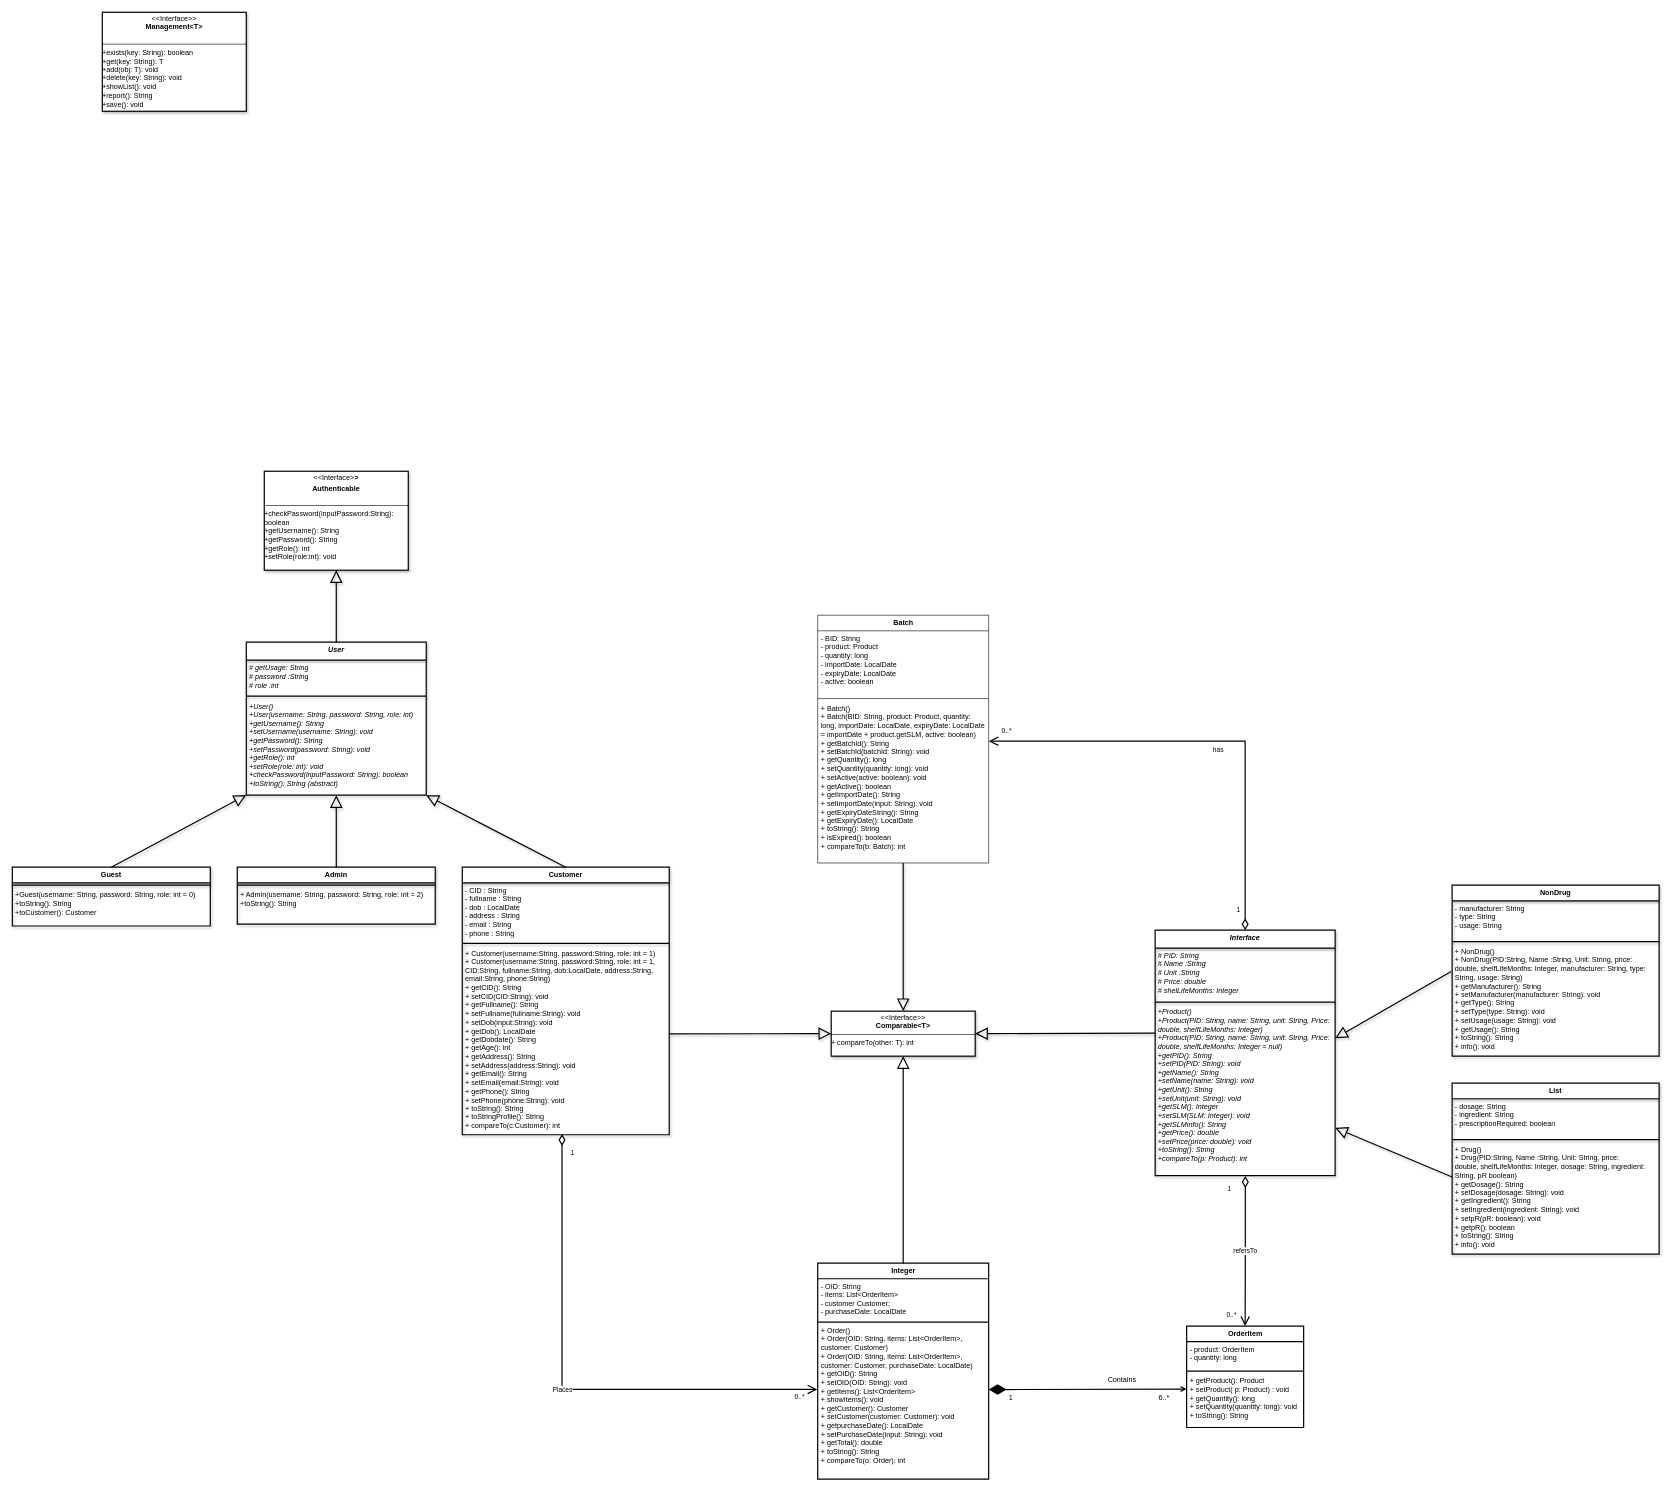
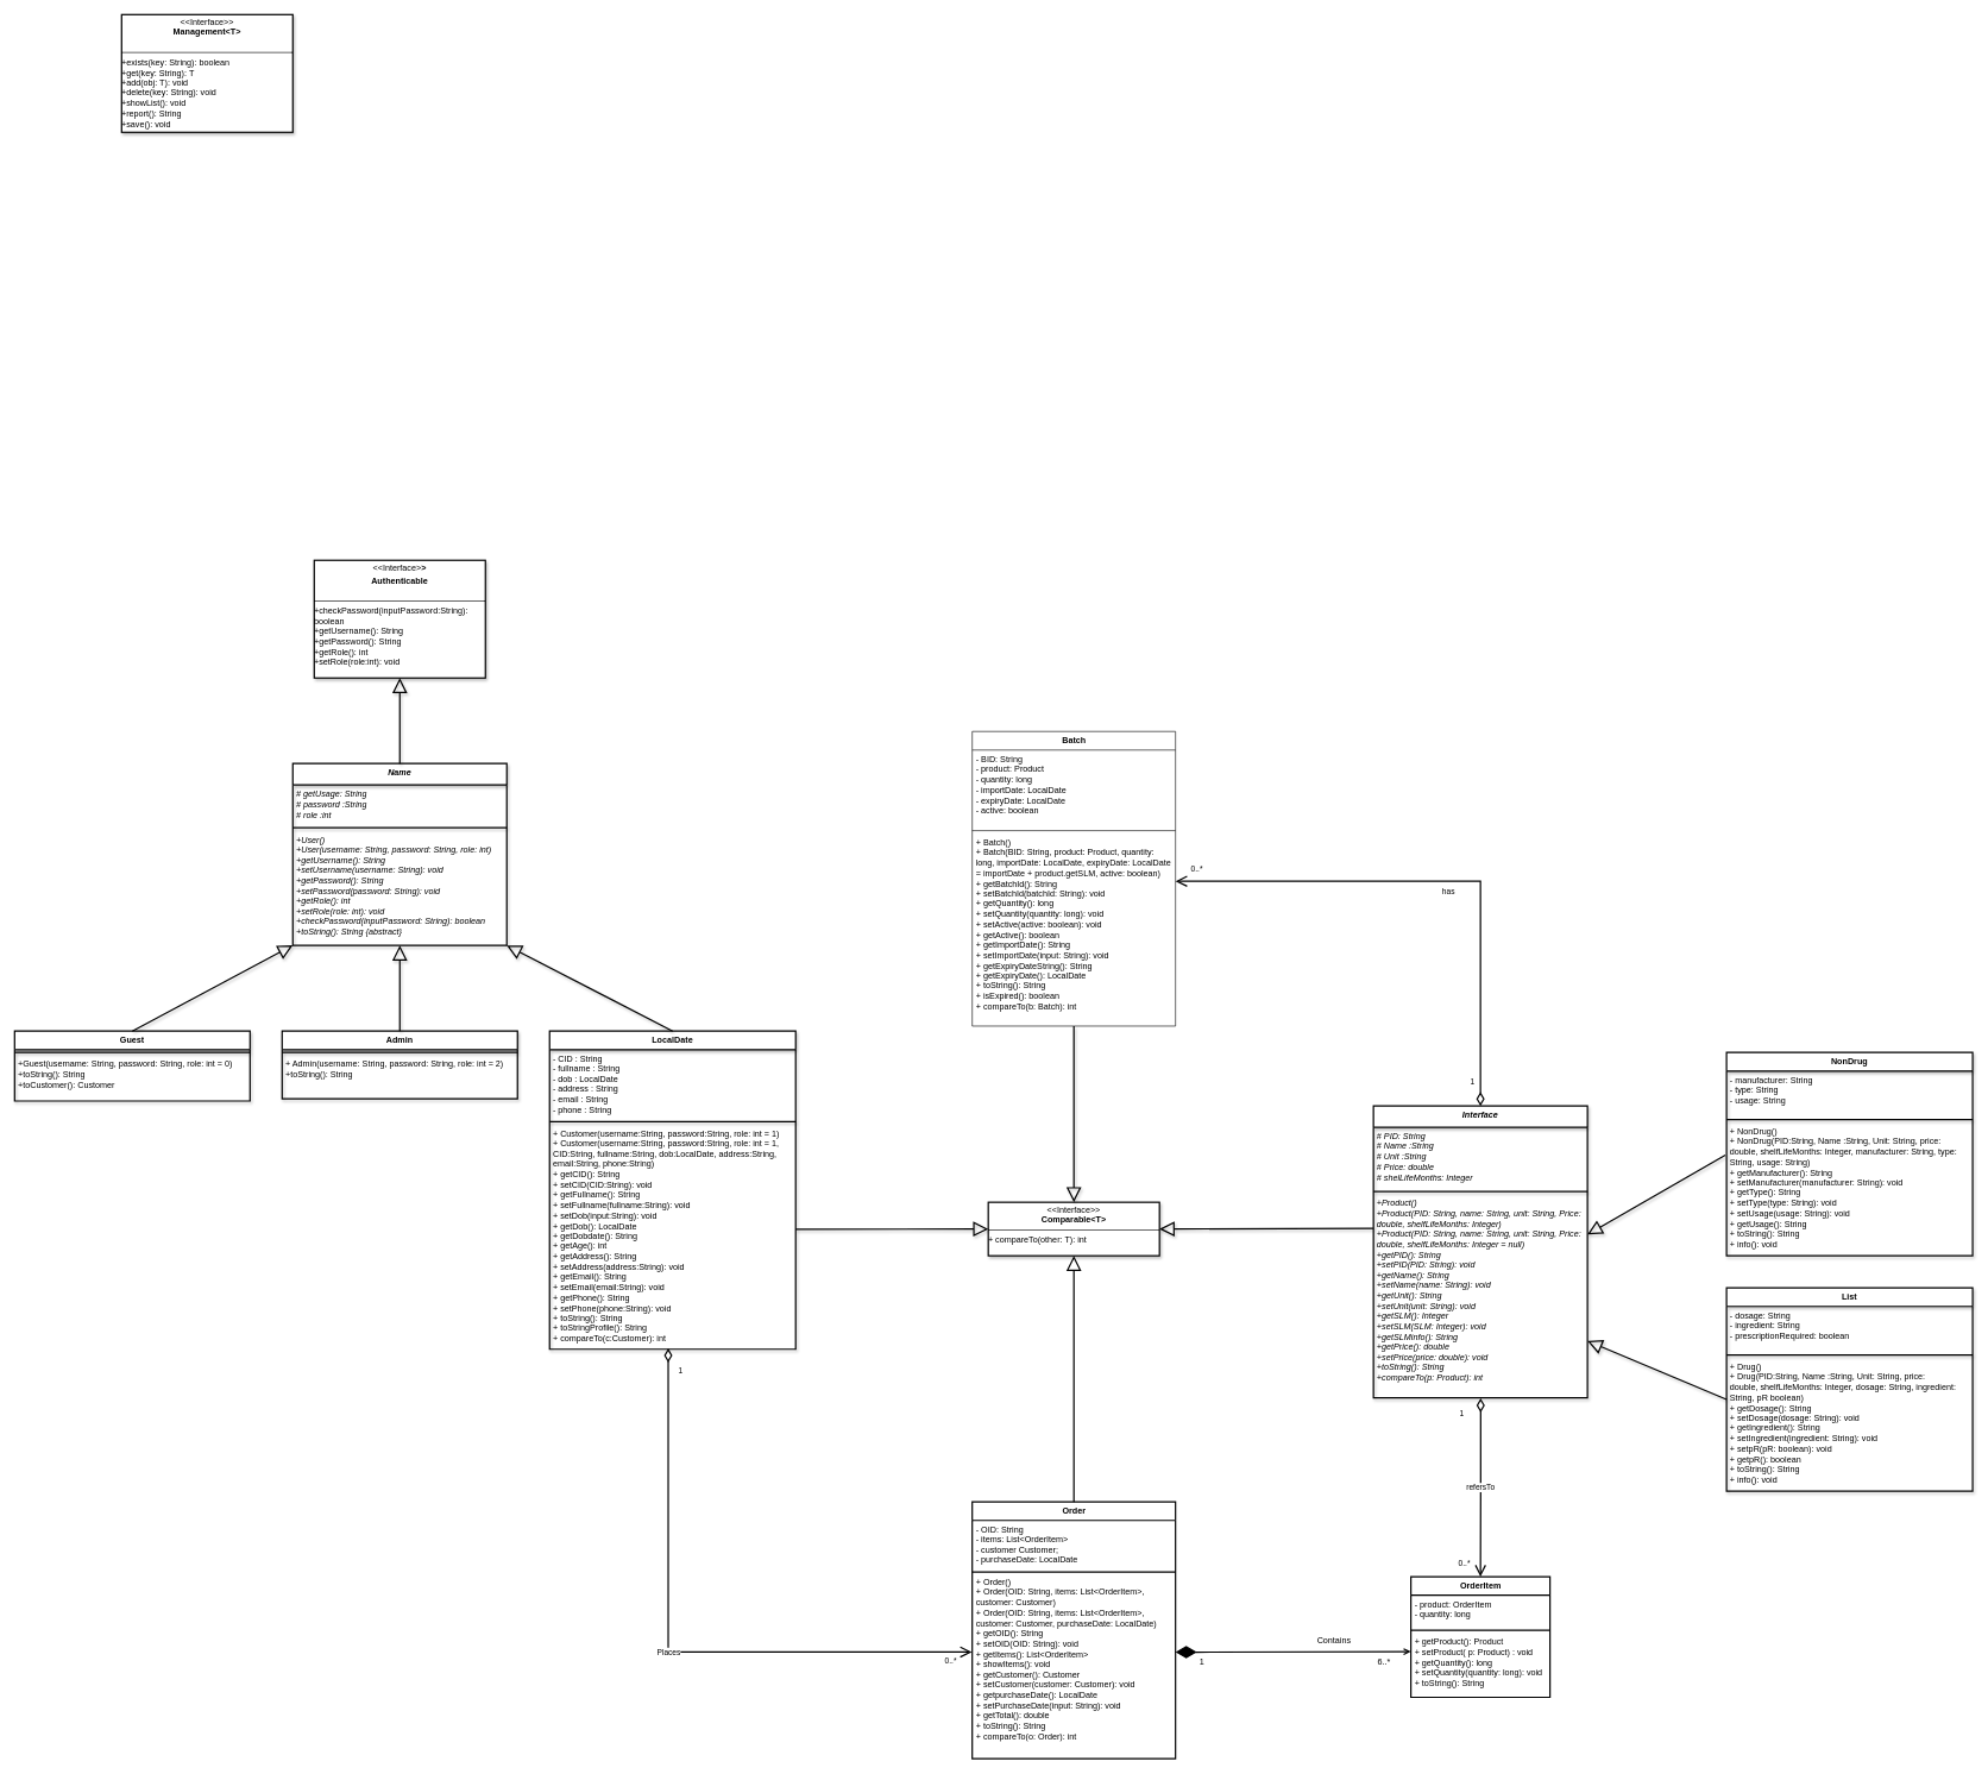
- <mxCell id="4" value="&lt;i&gt;User&lt;/i&gt;" style="swimlane;fontStyle=1;align=center;verticalAlign=top;childLayout=stackLayout;horizontal=1;startSize=30;horizontalStack=0;resizeParent=1;resizeParentMax=0;resizeLast=0;collapsible=1;marginBottom=0;whiteSpace=wrap;html=1;shadow=1;strokeWidth=2;spacing=1;fillOpacity=100;" parent="1" vertex="1"><mxGeometry x="410" y="1070" width="300" height="255" as="geometry"><mxRectangle x="375" y="420" width="75" height="30" as="alternateBounds" /></mxGeometry></mxCell>
+ <mxCell id="4" value="&lt;i&gt;Name&lt;/i&gt;" style="swimlane;fontStyle=1;align=center;verticalAlign=top;childLayout=stackLayout;horizontal=1;startSize=30;horizontalStack=0;resizeParent=1;resizeParentMax=0;resizeLast=0;collapsible=1;marginBottom=0;whiteSpace=wrap;html=1;shadow=1;strokeWidth=2;spacing=1;fillOpacity=100;" parent="1" vertex="1"><mxGeometry x="410" y="1070" width="300" height="255" as="geometry"><mxRectangle x="375" y="420" width="75" height="30" as="alternateBounds" /></mxGeometry></mxCell>
- <mxCell id="12" value="Customer" style="swimlane;fontStyle=1;align=center;verticalAlign=top;childLayout=stackLayout;horizontal=1;startSize=26;horizontalStack=0;resizeParent=1;resizeParentMax=0;resizeLast=0;collapsible=1;marginBottom=0;whiteSpace=wrap;html=1;shadow=1;strokeWidth=2;spacing=1;fillOpacity=100;" parent="1" vertex="1"><mxGeometry x="770" y="1445" width="345" height="446" as="geometry" /></mxCell>
+ <mxCell id="12" value="LocalDate" style="swimlane;fontStyle=1;align=center;verticalAlign=top;childLayout=stackLayout;horizontal=1;startSize=26;horizontalStack=0;resizeParent=1;resizeParentMax=0;resizeLast=0;collapsible=1;marginBottom=0;whiteSpace=wrap;html=1;shadow=1;strokeWidth=2;spacing=1;fillOpacity=100;" parent="1" vertex="1"><mxGeometry x="770" y="1445" width="345" height="446" as="geometry" /></mxCell>
- <mxCell id="39" value="Integer" style="swimlane;fontStyle=1;align=center;verticalAlign=top;childLayout=stackLayout;horizontal=1;startSize=26;horizontalStack=0;resizeParent=1;resizeParentMax=0;resizeLast=0;collapsible=1;marginBottom=0;whiteSpace=wrap;html=1;strokeWidth=2;spacing=1;fillOpacity=100;" parent="1" vertex="1"><mxGeometry x="1362.5" y="2105" width="285" height="360" as="geometry" /></mxCell>
+ <mxCell id="39" value="Order" style="swimlane;fontStyle=1;align=center;verticalAlign=top;childLayout=stackLayout;horizontal=1;startSize=26;horizontalStack=0;resizeParent=1;resizeParentMax=0;resizeLast=0;collapsible=1;marginBottom=0;whiteSpace=wrap;html=1;strokeWidth=2;spacing=1;fillOpacity=100;" parent="1" vertex="1"><mxGeometry x="1362.5" y="2105" width="285" height="360" as="geometry" /></mxCell>
